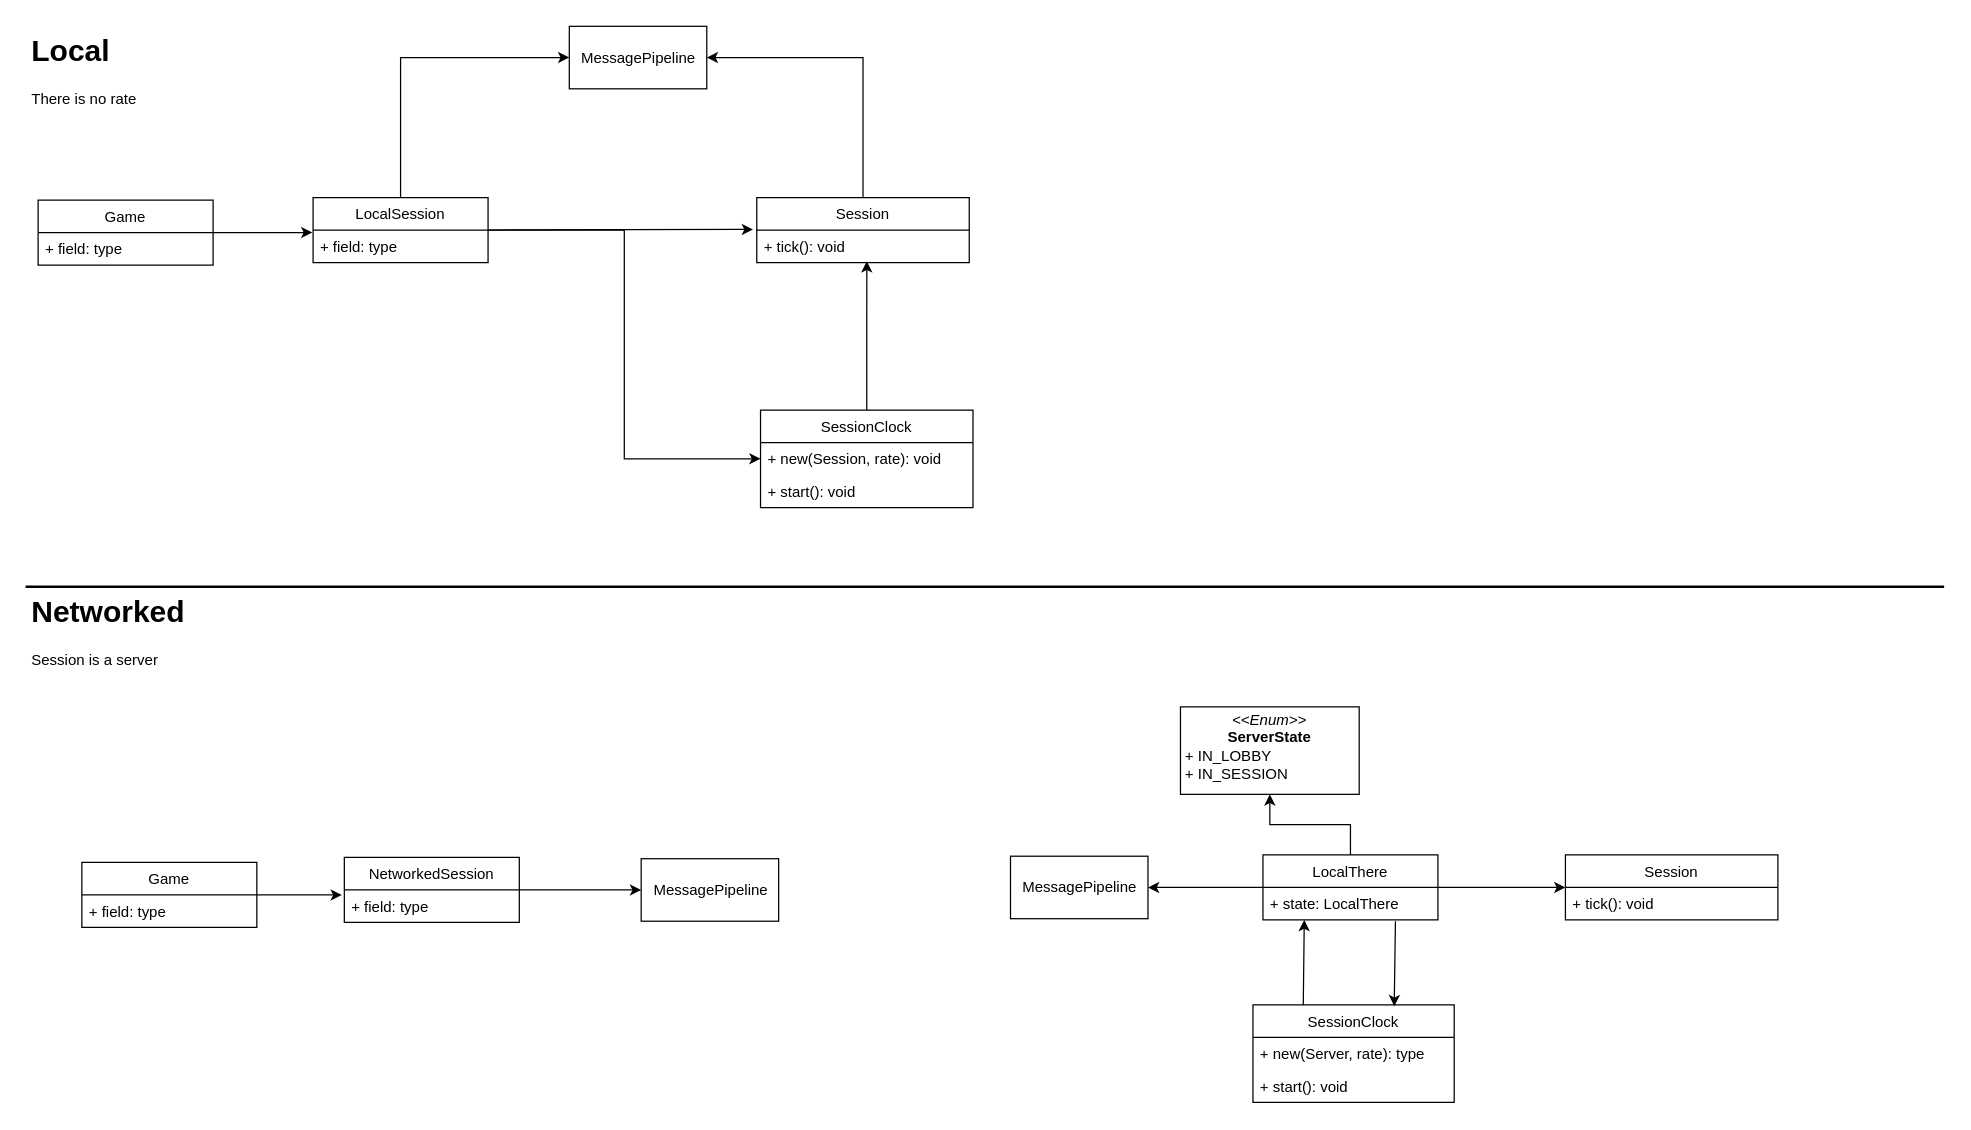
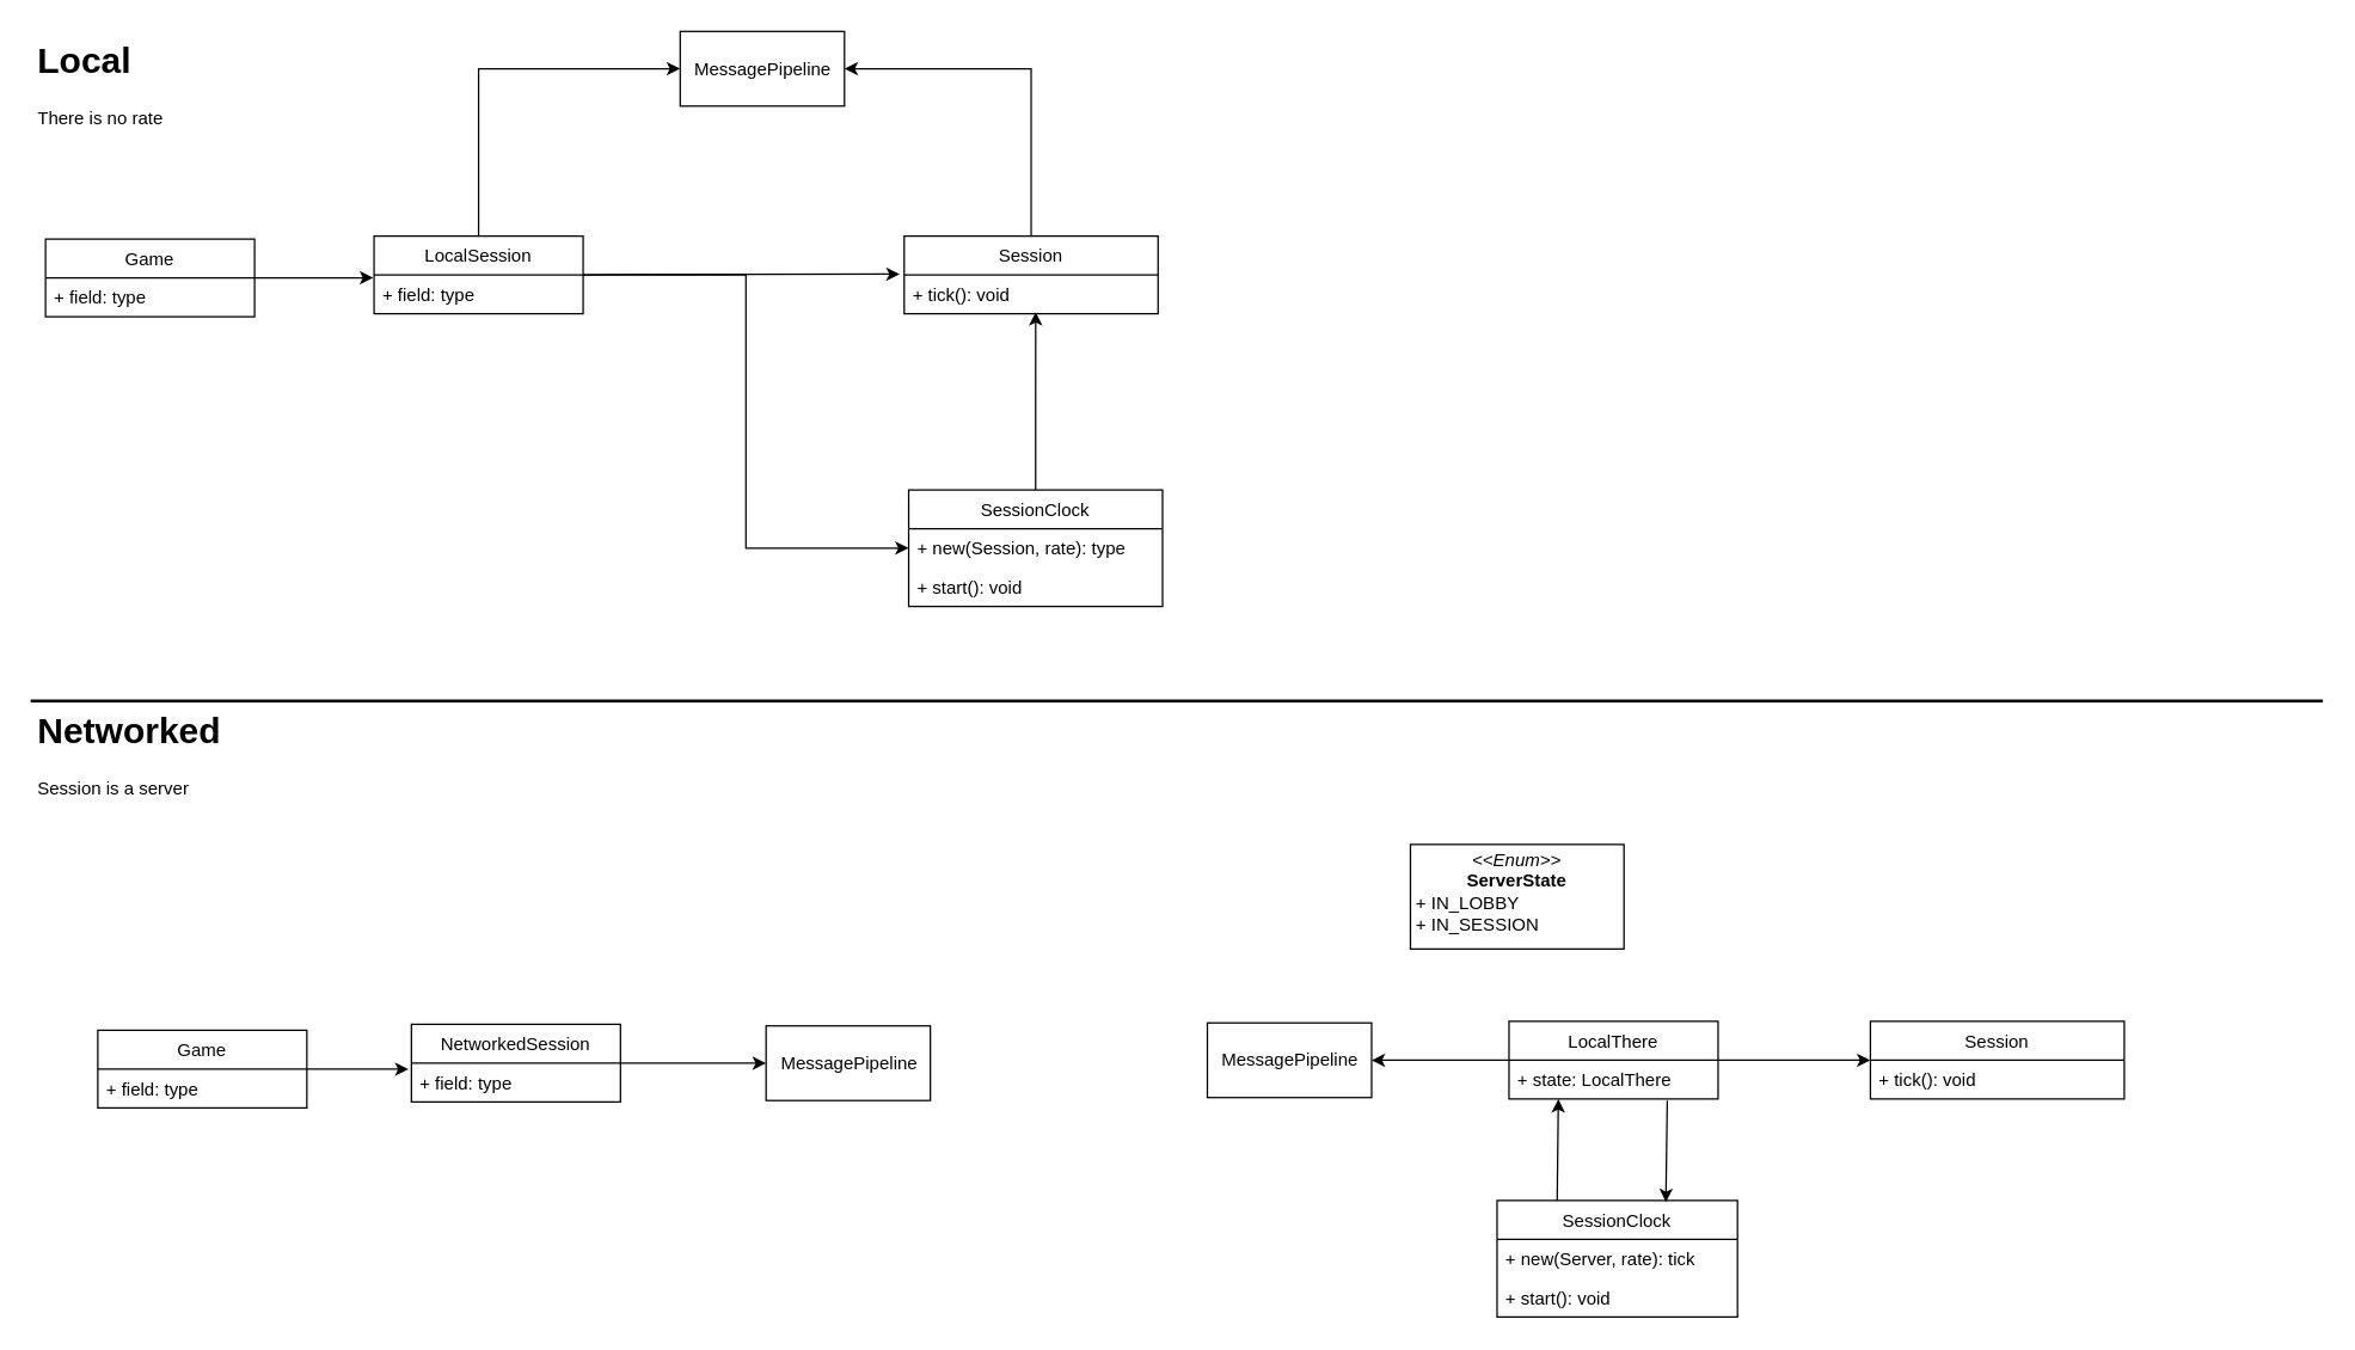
- <mxCell id="4" value="+ new(Session, rate): void" style="text;strokeColor=none;fillColor=none;align=left;verticalAlign=top;spacingLeft=4;spacingRight=4;overflow=hidden;rotatable=0;points=[[0,0.5],[1,0.5]];portConstraint=eastwest;" vertex="1" parent="3"><mxGeometry y="26" width="170" height="26" as="geometry" /></mxCell>
+ <mxCell id="4" value="+ new(Session, rate): type" style="text;strokeColor=none;fillColor=none;align=left;verticalAlign=top;spacingLeft=4;spacingRight=4;overflow=hidden;rotatable=0;points=[[0,0.5],[1,0.5]];portConstraint=eastwest;" vertex="1" parent="3"><mxGeometry y="26" width="170" height="26" as="geometry" /></mxCell>
- <mxCell id="24" style="edgeStyle=orthogonalEdgeStyle;rounded=0;orthogonalLoop=1;jettySize=auto;html=1;exitX=0.5;exitY=0;exitDx=0;exitDy=0;entryX=0.5;entryY=1;entryDx=0;entryDy=0;" edge="1" parent="1" source="26" target="38"><mxGeometry relative="1" as="geometry" /></mxCell>
- <mxCell id="21" value="+ new(Server, rate): type" style="text;strokeColor=none;fillColor=none;align=left;verticalAlign=top;spacingLeft=4;spacingRight=4;overflow=hidden;rotatable=0;points=[[0,0.5],[1,0.5]];portConstraint=eastwest;" vertex="1" parent="20"><mxGeometry y="26" width="161" height="26" as="geometry" /></mxCell>
+ <mxCell id="21" value="+ new(Server, rate): tick" style="text;strokeColor=none;fillColor=none;align=left;verticalAlign=top;spacingLeft=4;spacingRight=4;overflow=hidden;rotatable=0;points=[[0,0.5],[1,0.5]];portConstraint=eastwest;" vertex="1" parent="20"><mxGeometry y="26" width="161" height="26" as="geometry" /></mxCell>
